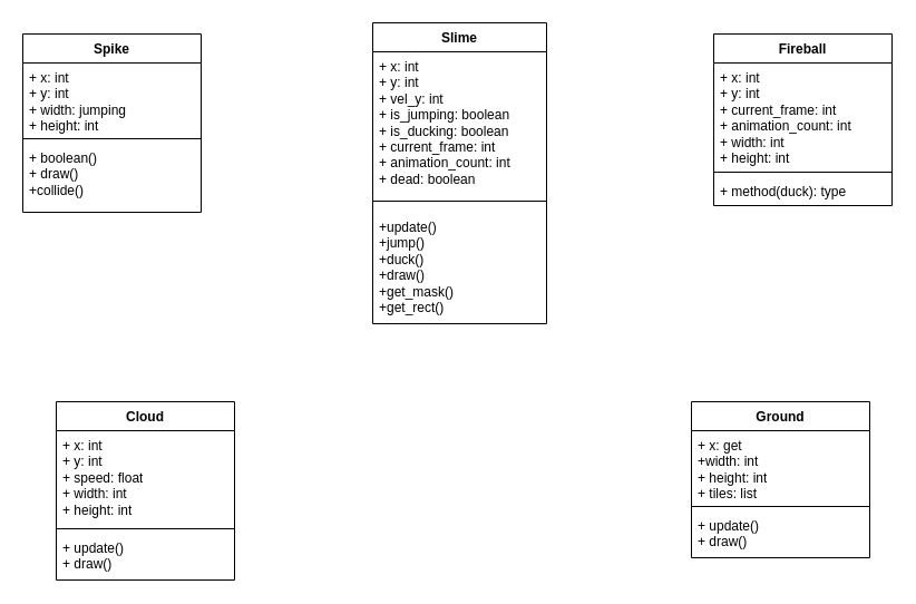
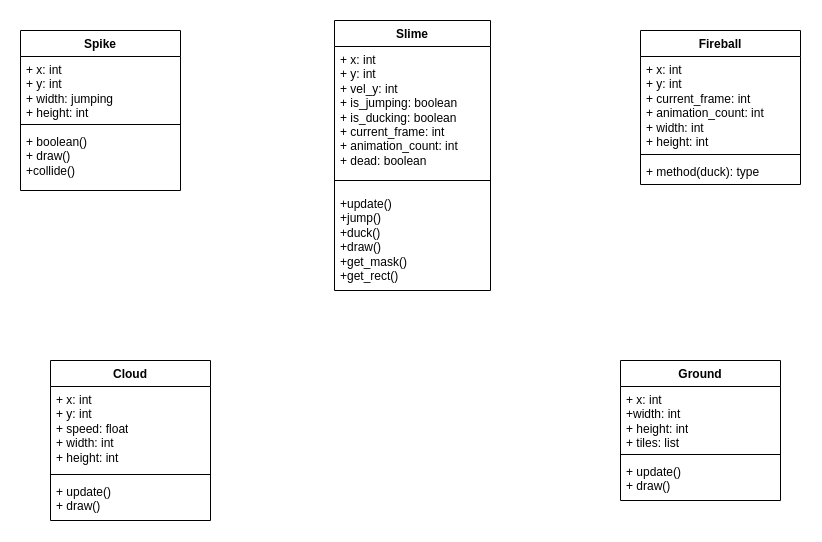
- <mxCell id="19" value="+ x: get&lt;div&gt;+width: int&lt;/div&gt;&lt;div&gt;+ height: int&lt;/div&gt;&lt;div&gt;+ tiles: list&lt;/div&gt;" style="text;strokeColor=none;fillColor=none;align=left;verticalAlign=top;spacingLeft=4;spacingRight=4;overflow=hidden;rotatable=0;points=[[0,0.5],[1,0.5]];portConstraint=eastwest;whiteSpace=wrap;html=1;" vertex="1" parent="18"><mxGeometry y="26" width="160" height="64" as="geometry" /></mxCell>
+ <mxCell id="19" value="+ x: int&lt;div&gt;+width: int&lt;/div&gt;&lt;div&gt;+ height: int&lt;/div&gt;&lt;div&gt;+ tiles: list&lt;/div&gt;" style="text;strokeColor=none;fillColor=none;align=left;verticalAlign=top;spacingLeft=4;spacingRight=4;overflow=hidden;rotatable=0;points=[[0,0.5],[1,0.5]];portConstraint=eastwest;whiteSpace=wrap;html=1;" vertex="1" parent="18"><mxGeometry y="26" width="160" height="64" as="geometry" /></mxCell>
